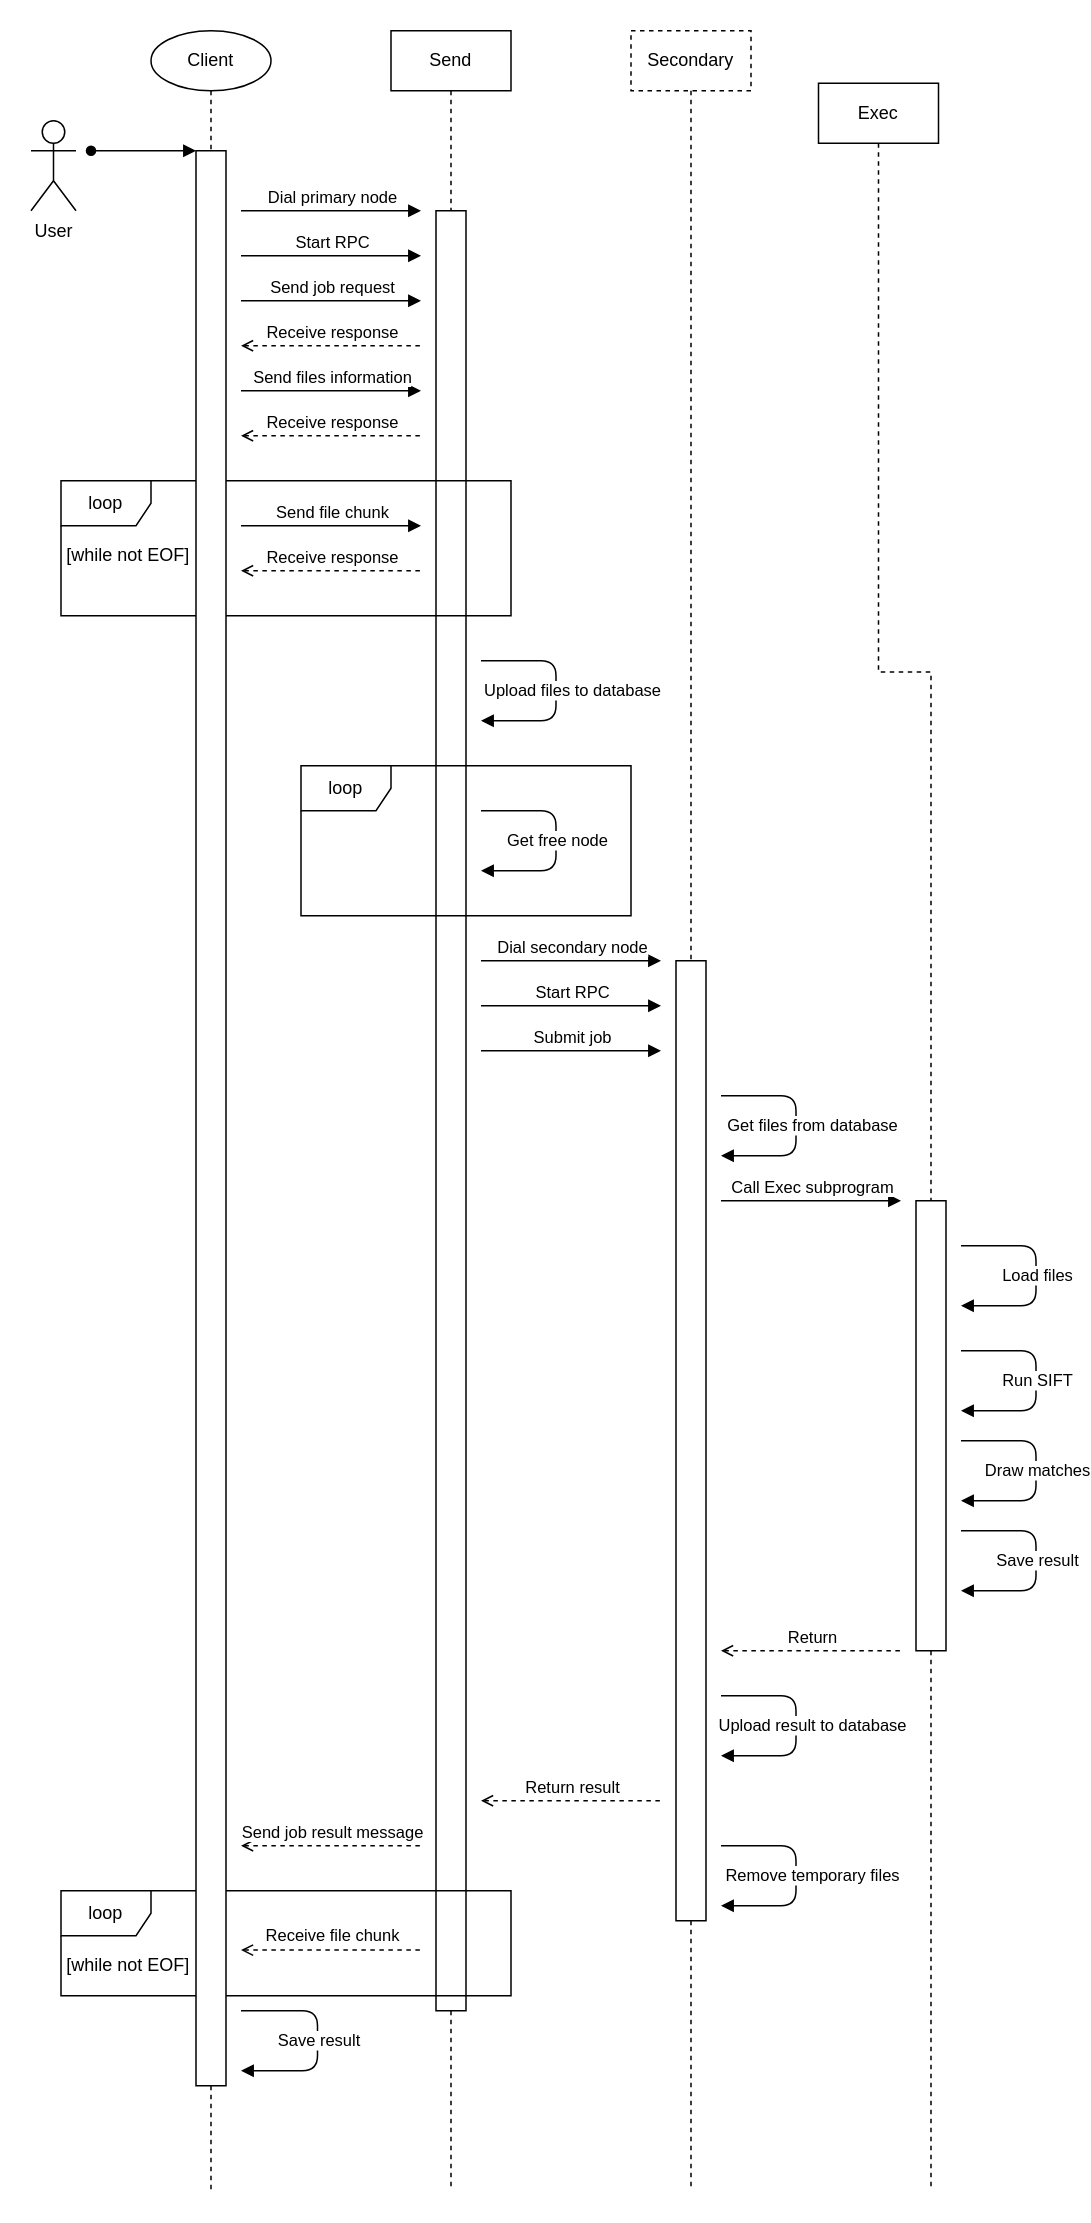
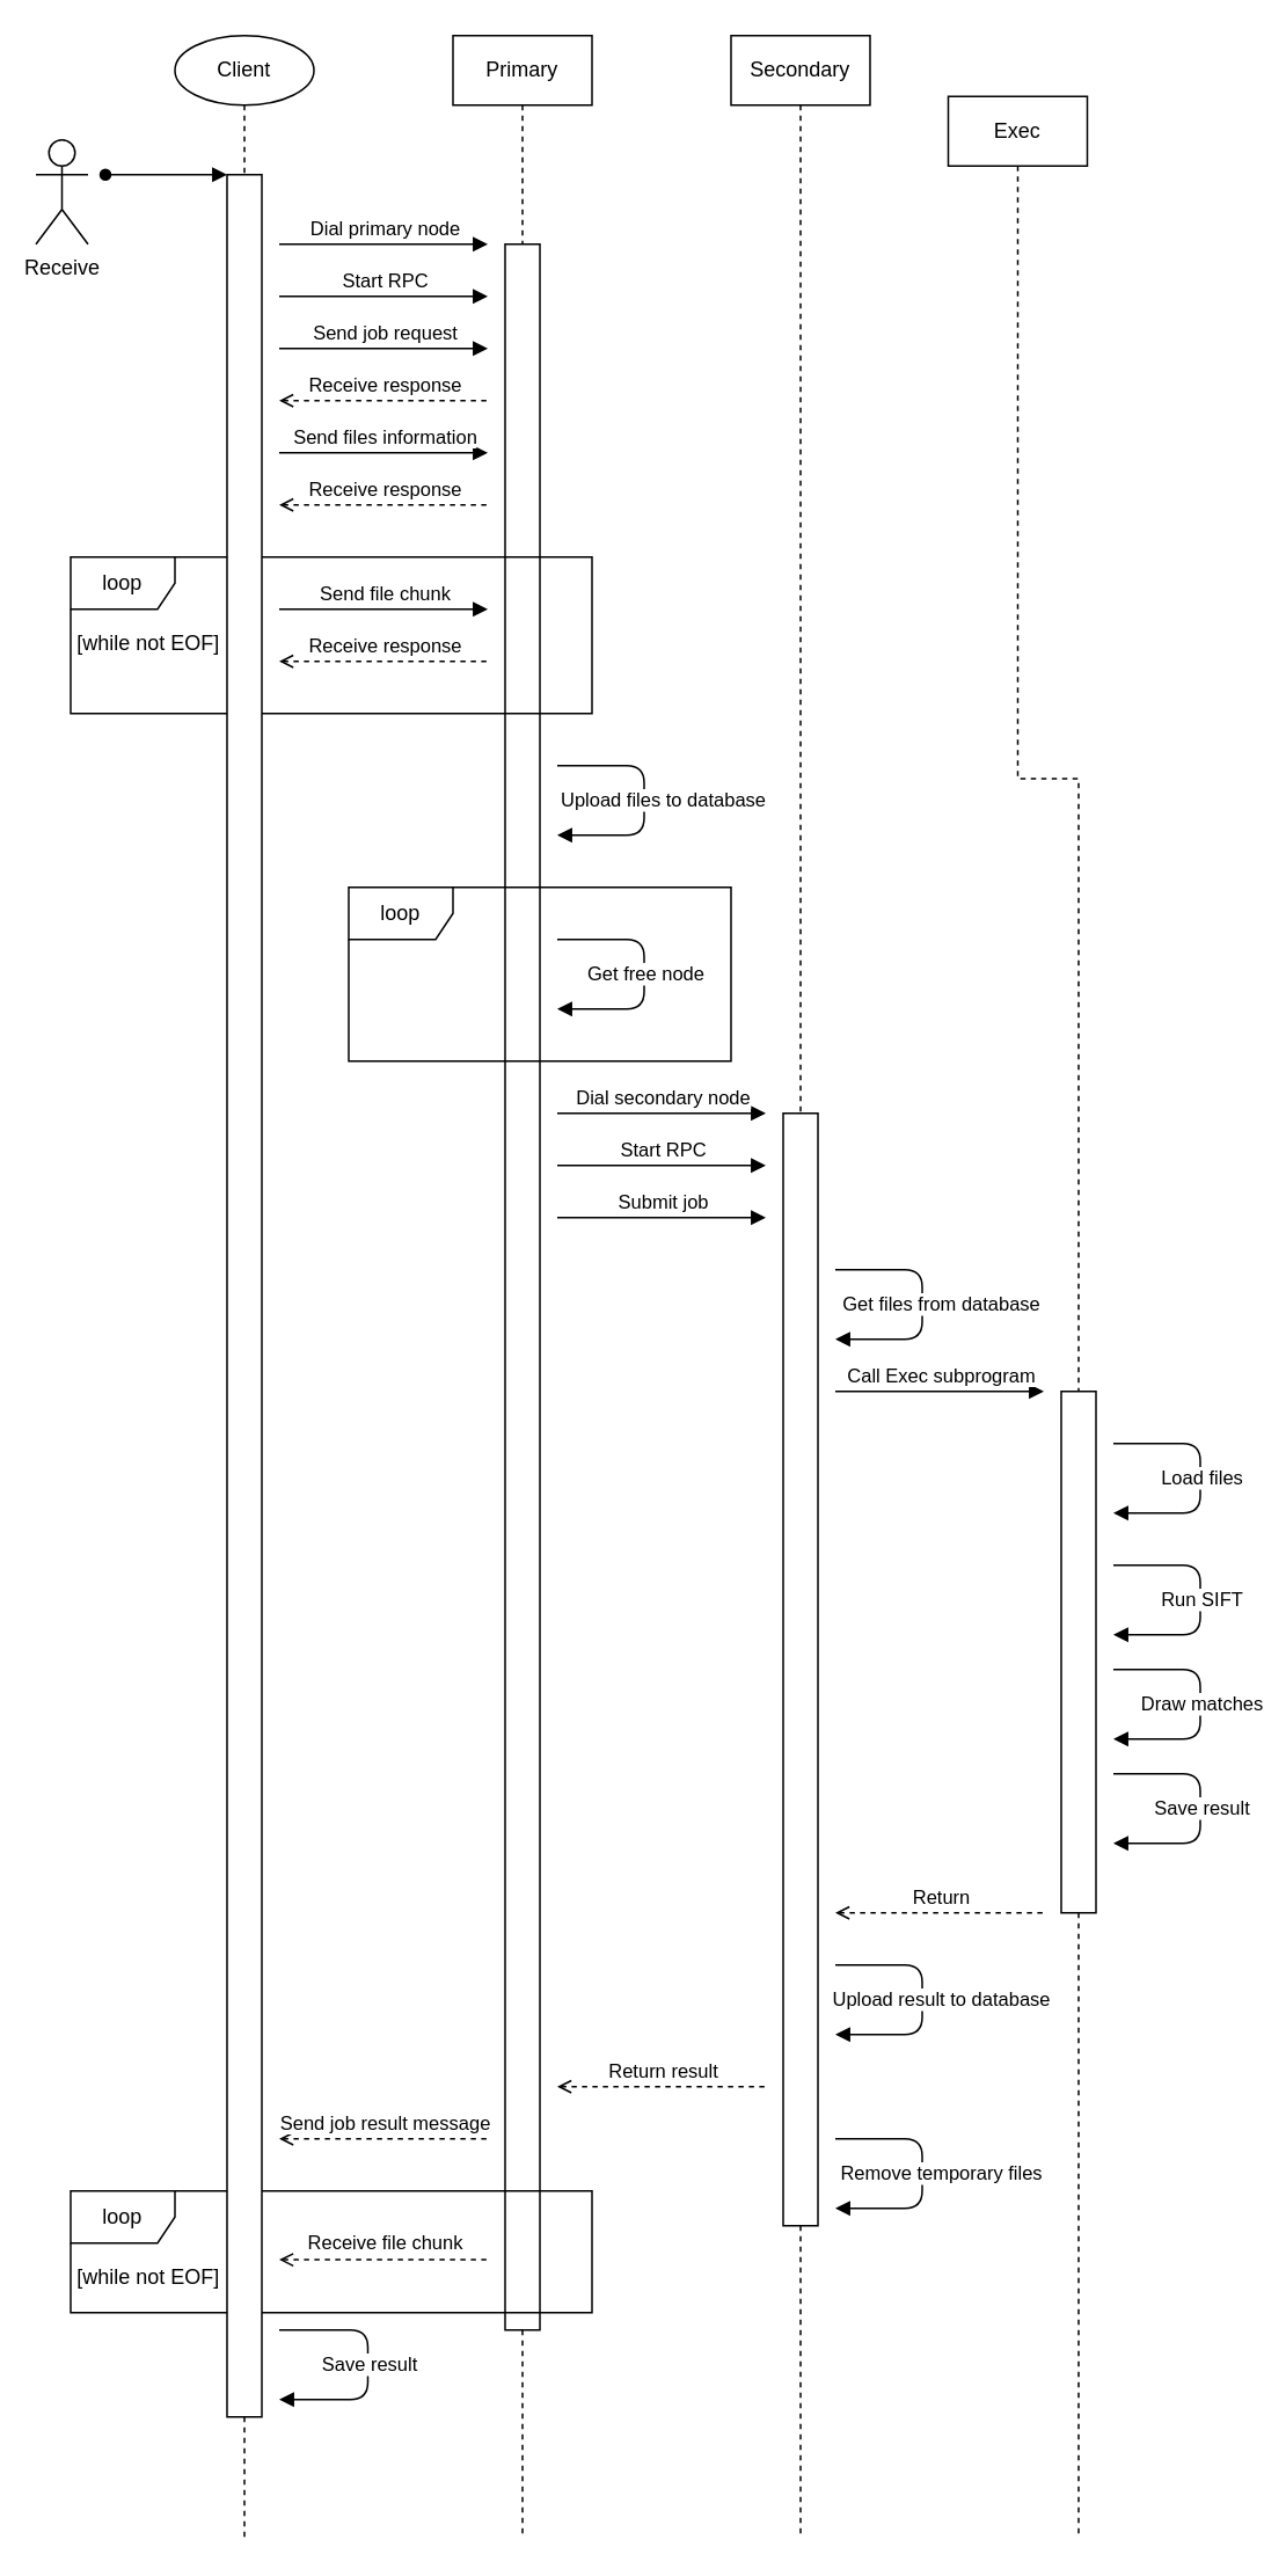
- <mxCell id="7" value="Send" style="rounded=0;whiteSpace=wrap;html=1;" parent="1" vertex="1"><mxGeometry x="260" y="20" width="80" height="40" as="geometry" /></mxCell>
+ <mxCell id="7" value="Primary" style="rounded=0;whiteSpace=wrap;html=1;" parent="1" vertex="1"><mxGeometry x="260" y="20" width="80" height="40" as="geometry" /></mxCell>
- <mxCell id="8" value="Secondary" style="rounded=0;whiteSpace=wrap;html=1;dashed=1;" parent="1" vertex="1"><mxGeometry x="420" y="20" width="80" height="40" as="geometry" /></mxCell>
+ <mxCell id="8" value="Secondary" style="rounded=0;whiteSpace=wrap;html=1;" parent="1" vertex="1"><mxGeometry x="420" y="20" width="80" height="40" as="geometry" /></mxCell>
- <mxCell id="3" value="User" style="shape=umlActor;verticalLabelPosition=bottom;verticalAlign=top;html=1;outlineConnect=0;" parent="1" vertex="1"><mxGeometry x="20" y="80" width="30" height="60" as="geometry" /></mxCell>
+ <mxCell id="3" value="Receive" style="shape=umlActor;verticalLabelPosition=bottom;verticalAlign=top;html=1;outlineConnect=0;" parent="1" vertex="1"><mxGeometry x="20" y="80" width="30" height="60" as="geometry" /></mxCell>
